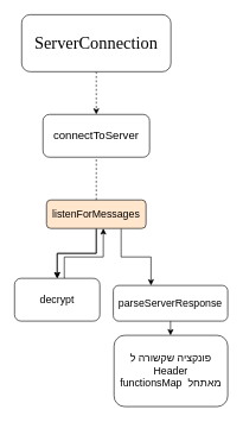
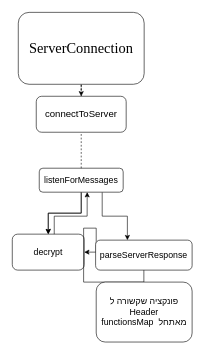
- <mxCell id="3" value="&lt;span style=&quot;font-size: 18pt; font-family: Calibri;&quot;&gt;&lt;font style=&quot;color: rgb(0, 0, 0);&quot;&gt;ServerConnection&lt;/font&gt;&lt;/span&gt;" style="rounded=1;whiteSpace=wrap;html=1;" vertex="1" parent="1"><mxGeometry x="30" y="20" width="210" height="80" as="geometry" /></mxCell>
+ <mxCell id="3" value="&lt;span style=&quot;font-size: 18pt; font-family: Calibri;&quot;&gt;&lt;font style=&quot;color: rgb(0, 0, 0);&quot;&gt;ServerConnection&lt;/font&gt;&lt;/span&gt;" style="rounded=1;whiteSpace=wrap;html=1;" vertex="1" parent="1"><mxGeometry x="30" y="20" width="210" height="120" as="geometry" /></mxCell>
- <mxCell id="8" value="&lt;span style=&quot;font-size:11.0pt;line-height:115%;&lt;br/&gt;font-family:&amp;quot;Calibri&amp;quot;,sans-serif;mso-ascii-theme-font:minor-latin;mso-fareast-font-family:&lt;br/&gt;Calibri;mso-fareast-theme-font:minor-latin;mso-hansi-theme-font:minor-latin;&lt;br/&gt;mso-bidi-font-family:Arial;mso-bidi-theme-font:minor-bidi;mso-ansi-language:&lt;br/&gt;EN-US;mso-fareast-language:EN-US;mso-bidi-language:HE&quot;&gt;listenForMessages&lt;/span&gt;" style="whiteSpace=wrap;html=1;rounded=1;fillColor=#ffe6cc;" vertex="1" parent="1"><mxGeometry x="65" y="280" width="140" height="40" as="geometry" /></mxCell>
+ <mxCell id="8" value="&lt;span style=&quot;font-size:11.0pt;line-height:115%;&lt;br/&gt;font-family:&amp;quot;Calibri&amp;quot;,sans-serif;mso-ascii-theme-font:minor-latin;mso-fareast-font-family:&lt;br/&gt;Calibri;mso-fareast-theme-font:minor-latin;mso-hansi-theme-font:minor-latin;&lt;br/&gt;mso-bidi-font-family:Arial;mso-bidi-theme-font:minor-bidi;mso-ansi-language:&lt;br/&gt;EN-US;mso-fareast-language:EN-US;mso-bidi-language:HE&quot;&gt;listenForMessages&lt;/span&gt;" style="whiteSpace=wrap;html=1;rounded=1;" vertex="1" parent="1"><mxGeometry x="65" y="280" width="140" height="40" as="geometry" /></mxCell>
- <mxCell id="10" style="edgeStyle=orthogonalEdgeStyle;rounded=0;orthogonalLoop=1;jettySize=auto;html=1;exitX=0.5;exitY=1;exitDx=0;exitDy=0;" edge="1" parent="1" source="11" target="13"><mxGeometry relative="1" as="geometry" /></mxCell>
+ <mxCell id="10" style="edgeStyle=orthogonalEdgeStyle;rounded=0;orthogonalLoop=1;jettySize=auto;html=1;exitX=0.5;exitY=1;exitDx=0;exitDy=0;" edge="1" parent="1" source="11" target="9"><mxGeometry relative="1" as="geometry" /></mxCell>
